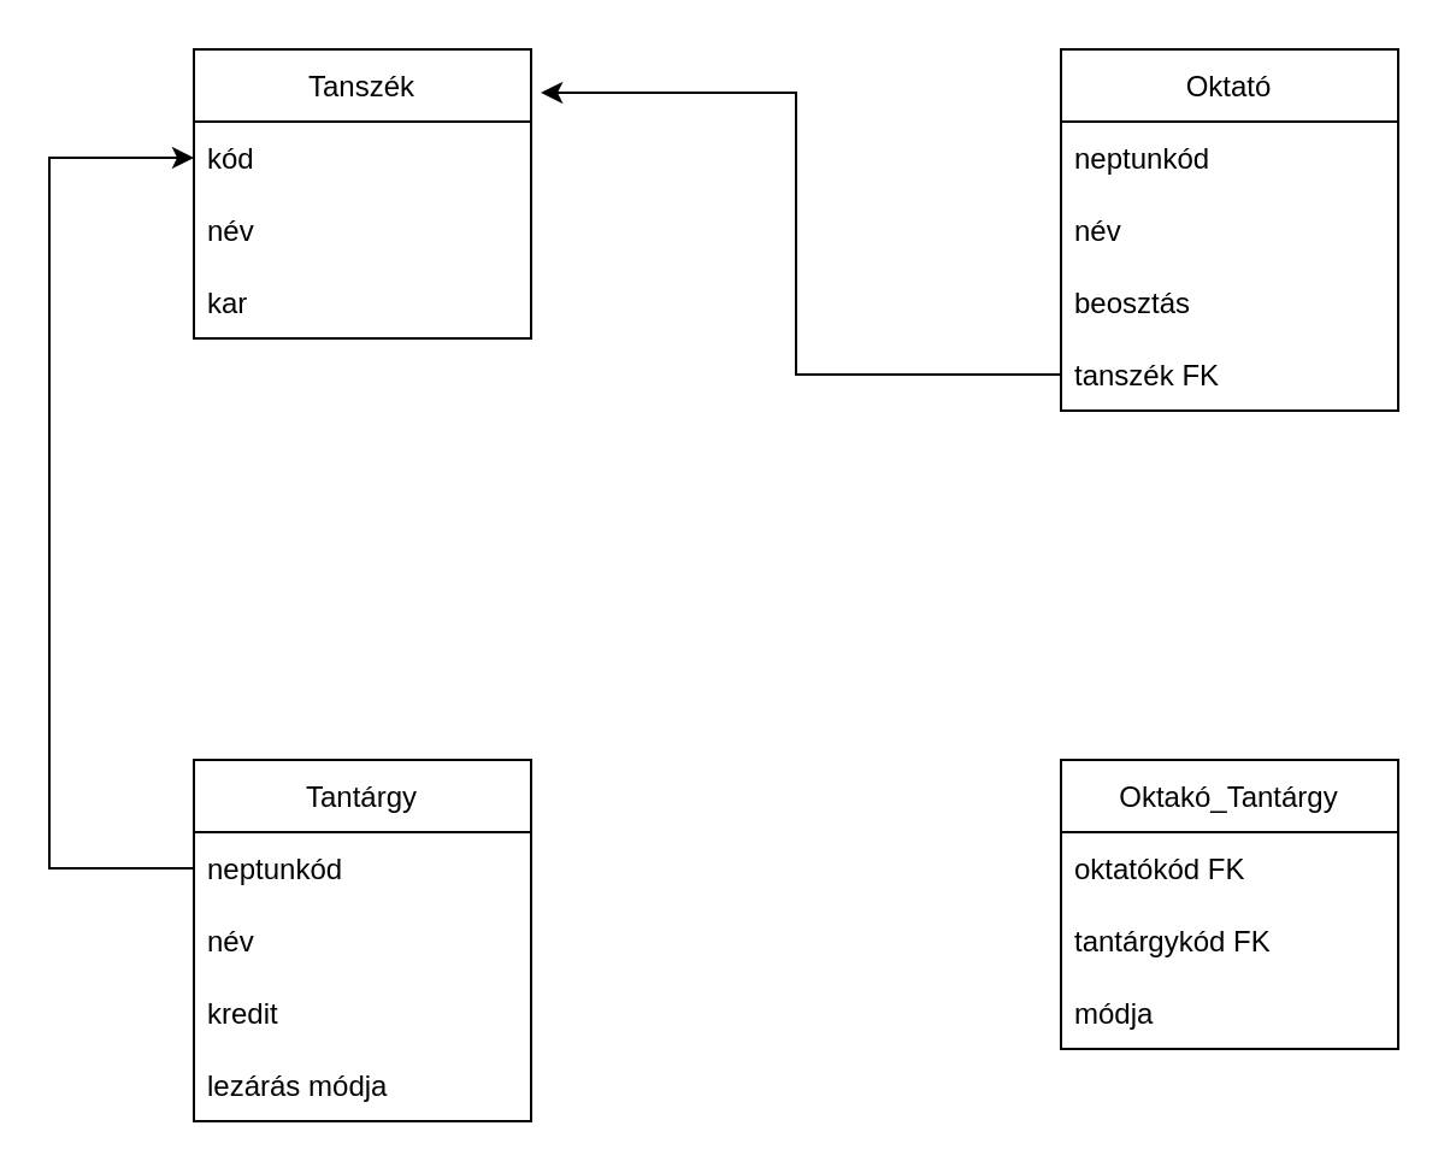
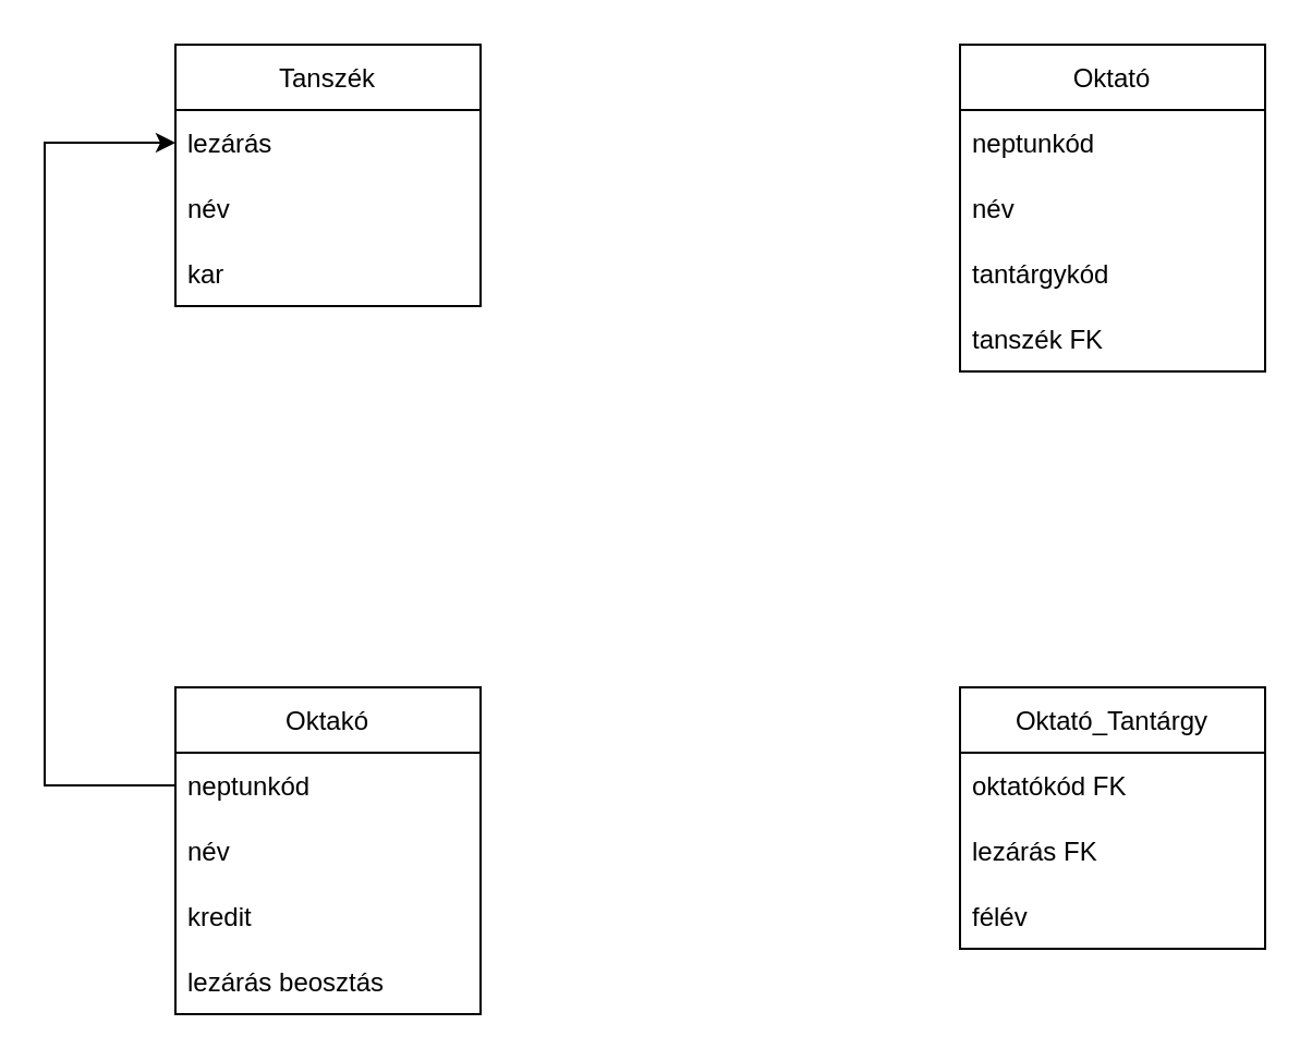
- <mxCell id="3" value="kód" style="text;strokeColor=none;fillColor=none;align=left;verticalAlign=middle;spacingLeft=4;spacingRight=4;overflow=hidden;points=[[0,0.5],[1,0.5]];portConstraint=eastwest;rotatable=0;" parent="2" vertex="1"><mxGeometry y="30" width="140" height="30" as="geometry" /></mxCell>
+ <mxCell id="3" value="lezárás" style="text;strokeColor=none;fillColor=none;align=left;verticalAlign=middle;spacingLeft=4;spacingRight=4;overflow=hidden;points=[[0,0.5],[1,0.5]];portConstraint=eastwest;rotatable=0;" parent="2" vertex="1"><mxGeometry y="30" width="140" height="30" as="geometry" /></mxCell>
- <mxCell id="21" style="edgeStyle=orthogonalEdgeStyle;rounded=0;orthogonalLoop=1;jettySize=auto;html=1;entryX=1.029;entryY=0.15;entryDx=0;entryDy=0;entryPerimeter=0;" parent="1" source="10" target="2" edge="1"><mxGeometry relative="1" as="geometry" /></mxCell>
- <mxCell id="9" value="beosztás" style="text;strokeColor=none;fillColor=none;align=left;verticalAlign=middle;spacingLeft=4;spacingRight=4;overflow=hidden;points=[[0,0.5],[1,0.5]];portConstraint=eastwest;rotatable=0;" parent="6" vertex="1"><mxGeometry y="90" width="140" height="30" as="geometry" /></mxCell>
+ <mxCell id="9" value="tantárgykód" style="text;strokeColor=none;fillColor=none;align=left;verticalAlign=middle;spacingLeft=4;spacingRight=4;overflow=hidden;points=[[0,0.5],[1,0.5]];portConstraint=eastwest;rotatable=0;" parent="6" vertex="1"><mxGeometry y="90" width="140" height="30" as="geometry" /></mxCell>
- <mxCell id="11" value="Tantárgy" style="swimlane;fontStyle=0;childLayout=stackLayout;horizontal=1;startSize=30;horizontalStack=0;resizeParent=1;resizeParentMax=0;resizeLast=0;collapsible=1;marginBottom=0;" parent="1" vertex="1"><mxGeometry x="80" y="315" width="140" height="150" as="geometry"><mxRectangle x="380" y="170" width="80" height="30" as="alternateBounds" /></mxGeometry></mxCell>
+ <mxCell id="11" value="Oktakó" style="swimlane;fontStyle=0;childLayout=stackLayout;horizontal=1;startSize=30;horizontalStack=0;resizeParent=1;resizeParentMax=0;resizeLast=0;collapsible=1;marginBottom=0;" parent="1" vertex="1"><mxGeometry x="80" y="315" width="140" height="150" as="geometry"><mxRectangle x="380" y="170" width="80" height="30" as="alternateBounds" /></mxGeometry></mxCell>
- <mxCell id="16" value="Oktakó_Tantárgy" style="swimlane;fontStyle=0;childLayout=stackLayout;horizontal=1;startSize=30;horizontalStack=0;resizeParent=1;resizeParentMax=0;resizeLast=0;collapsible=1;marginBottom=0;" parent="1" vertex="1"><mxGeometry x="440" y="315" width="140" height="120" as="geometry"><mxRectangle x="380" y="170" width="80" height="30" as="alternateBounds" /></mxGeometry></mxCell>
+ <mxCell id="16" value="Oktató_Tantárgy" style="swimlane;fontStyle=0;childLayout=stackLayout;horizontal=1;startSize=30;horizontalStack=0;resizeParent=1;resizeParentMax=0;resizeLast=0;collapsible=1;marginBottom=0;" parent="1" vertex="1"><mxGeometry x="440" y="315" width="140" height="120" as="geometry"><mxRectangle x="380" y="170" width="80" height="30" as="alternateBounds" /></mxGeometry></mxCell>
- <mxCell id="18" value="tantárgykód FK" style="text;strokeColor=none;fillColor=none;align=left;verticalAlign=middle;spacingLeft=4;spacingRight=4;overflow=hidden;points=[[0,0.5],[1,0.5]];portConstraint=eastwest;rotatable=0;" parent="16" vertex="1"><mxGeometry y="60" width="140" height="30" as="geometry" /></mxCell>
+ <mxCell id="18" value="lezárás FK" style="text;strokeColor=none;fillColor=none;align=left;verticalAlign=middle;spacingLeft=4;spacingRight=4;overflow=hidden;points=[[0,0.5],[1,0.5]];portConstraint=eastwest;rotatable=0;" parent="16" vertex="1"><mxGeometry y="60" width="140" height="30" as="geometry" /></mxCell>
- <mxCell id="19" value="módja" style="text;strokeColor=none;fillColor=none;align=left;verticalAlign=middle;spacingLeft=4;spacingRight=4;overflow=hidden;points=[[0,0.5],[1,0.5]];portConstraint=eastwest;rotatable=0;" parent="16" vertex="1"><mxGeometry y="90" width="140" height="30" as="geometry" /></mxCell>
+ <mxCell id="19" value="félév" style="text;strokeColor=none;fillColor=none;align=left;verticalAlign=middle;spacingLeft=4;spacingRight=4;overflow=hidden;points=[[0,0.5],[1,0.5]];portConstraint=eastwest;rotatable=0;" parent="16" vertex="1"><mxGeometry y="90" width="140" height="30" as="geometry" /></mxCell>
- <mxCell id="15" value="lezárás módja" style="text;strokeColor=none;fillColor=none;align=left;verticalAlign=middle;spacingLeft=4;spacingRight=4;overflow=hidden;points=[[0,0.5],[1,0.5]];portConstraint=eastwest;rotatable=0;" parent="11" vertex="1"><mxGeometry y="120" width="140" height="30" as="geometry" /></mxCell>
+ <mxCell id="15" value="lezárás beosztás" style="text;strokeColor=none;fillColor=none;align=left;verticalAlign=middle;spacingLeft=4;spacingRight=4;overflow=hidden;points=[[0,0.5],[1,0.5]];portConstraint=eastwest;rotatable=0;" parent="11" vertex="1"><mxGeometry y="120" width="140" height="30" as="geometry" /></mxCell>
